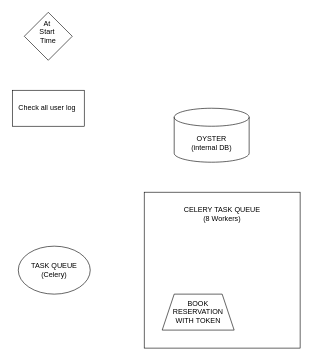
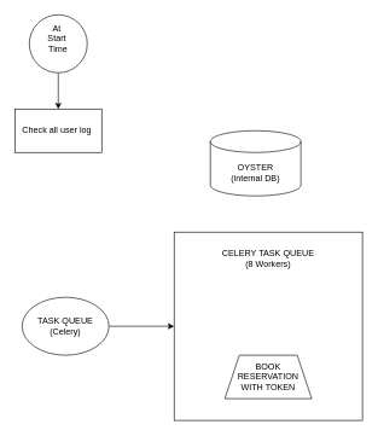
- <mxCell id="9" value="At&amp;nbsp;&lt;div&gt;Start&amp;nbsp;&lt;div&gt;Time&lt;div&gt;&lt;br&gt;&lt;/div&gt;&lt;/div&gt;&lt;/div&gt;" style="rhombus;whiteSpace=wrap;html=1;" vertex="1" parent="1"><mxGeometry x="40" y="20" width="80" height="80" as="geometry" /></mxCell>
+ <mxCell id="9" value="At&amp;nbsp;&lt;div&gt;Start&amp;nbsp;&lt;div&gt;Time&lt;div&gt;&lt;br&gt;&lt;/div&gt;&lt;/div&gt;&lt;/div&gt;" style="ellipse;whiteSpace=wrap;html=1;" vertex="1" parent="1"><mxGeometry x="40" y="20" width="80" height="80" as="geometry" /></mxCell>
+ <mxCell id="8" value="" style="edgeStyle=orthogonalEdgeStyle;rounded=0;orthogonalLoop=1;jettySize=auto;html=1;" edge="1" parent="1" source="9" target="10"><mxGeometry relative="1" as="geometry" /></mxCell>
+ <mxCell id="3" value="" style="edgeStyle=orthogonalEdgeStyle;rounded=0;orthogonalLoop=1;jettySize=auto;html=1;" edge="1" parent="1" source="4" target="6"><mxGeometry relative="1" as="geometry" /></mxCell>
- <mxCell id="7" value="BOOK&lt;br&gt;RESERVATION&lt;br&gt;WITH TOKEN" style="shape=trapezoid;perimeter=trapezoidPerimeter;whiteSpace=wrap;html=1;fixedSize=1;" vertex="1" parent="5"><mxGeometry x="30" y="170" width="120" height="60" as="geometry" /></mxCell>
+ <mxCell id="7" value="BOOK&lt;br&gt;RESERVATION&lt;br&gt;WITH TOKEN" style="shape=trapezoid;perimeter=trapezoidPerimeter;whiteSpace=wrap;html=1;fixedSize=1;" vertex="1" parent="5"><mxGeometry x="70" y="170" width="120" height="60" as="geometry" /></mxCell>
